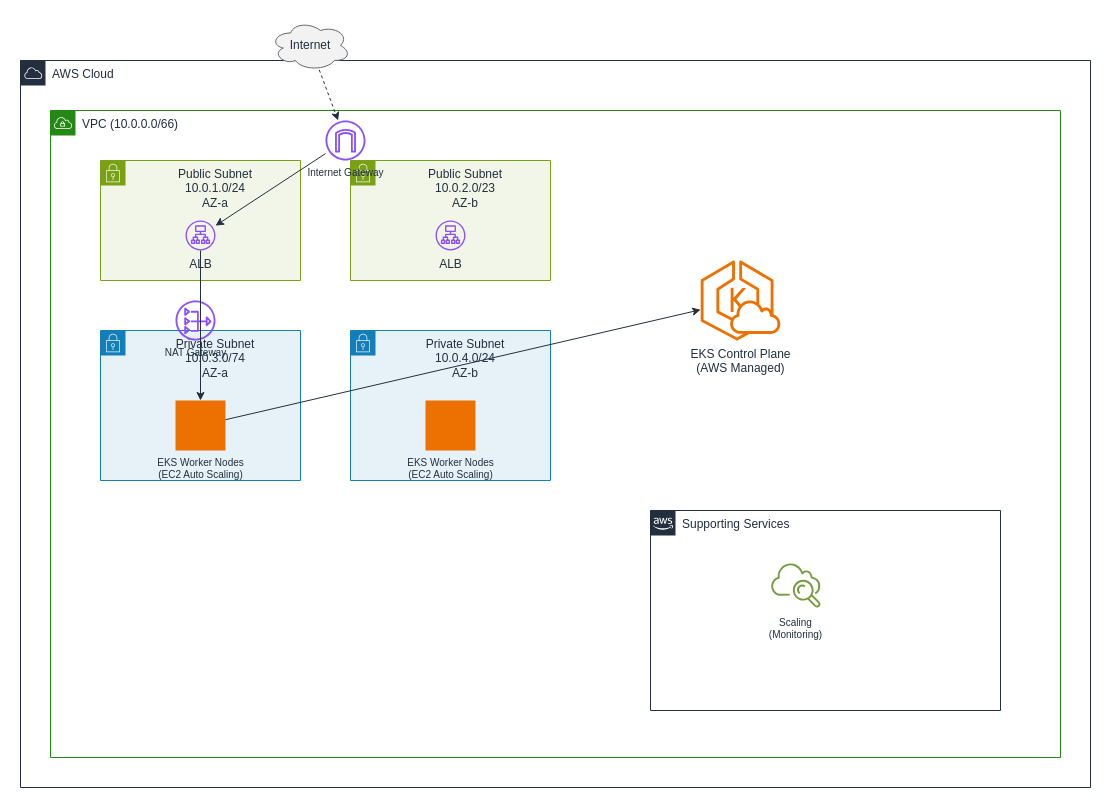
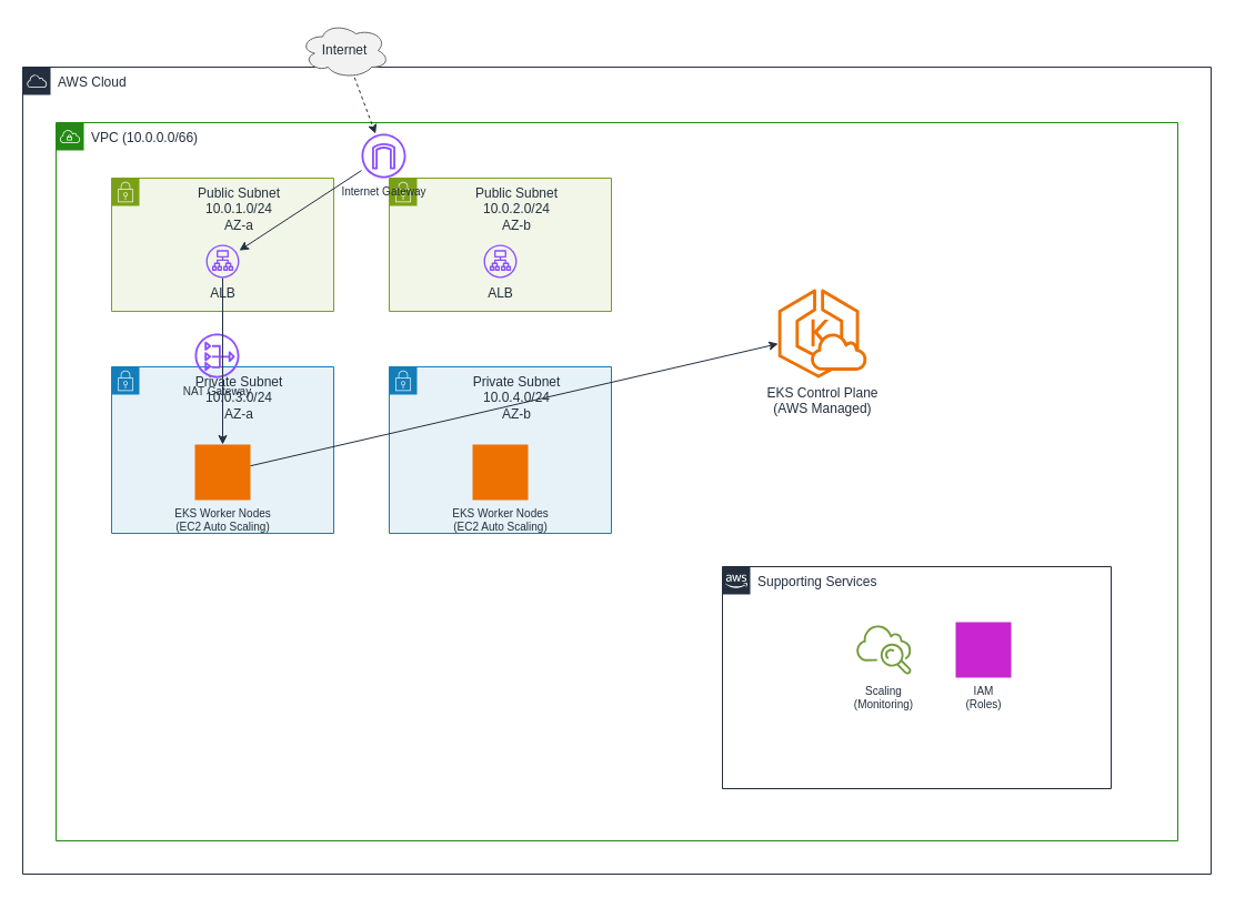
- <mxCell id="5" value="Public Subnet&#10;10.0.2.0/23&#10;AZ-b" style="points=[[0,0],[0.25,0],[0.5,0],[0.75,0],[1,0],[1,0.25],[1,0.5],[1,0.75],[1,1],[0.75,1],[0.5,1],[0.25,1],[0,1],[0,0.75],[0,0.5],[0,0.25]];outlineConnect=0;gradientColor=none;html=1;whiteSpace=wrap;fontSize=12;fontStyle=0;container=1;pointerEvents=0;collapsible=0;recursiveResize=0;shape=mxgraph.aws4.group;grIcon=mxgraph.aws4.group_security_group;strokeColor=#7AA116;fillColor=#F2F6E8;verticalAlign=top;align=center;spacingLeft=30;fontColor=#232F3E;dashed=0;" vertex="1" parent="3"><mxGeometry x="300" y="50" width="200" height="120" as="geometry" /></mxCell>
+ <mxCell id="5" value="Public Subnet&#10;10.0.2.0/24&#10;AZ-b" style="points=[[0,0],[0.25,0],[0.5,0],[0.75,0],[1,0],[1,0.25],[1,0.5],[1,0.75],[1,1],[0.75,1],[0.5,1],[0.25,1],[0,1],[0,0.75],[0,0.5],[0,0.25]];outlineConnect=0;gradientColor=none;html=1;whiteSpace=wrap;fontSize=12;fontStyle=0;container=1;pointerEvents=0;collapsible=0;recursiveResize=0;shape=mxgraph.aws4.group;grIcon=mxgraph.aws4.group_security_group;strokeColor=#7AA116;fillColor=#F2F6E8;verticalAlign=top;align=center;spacingLeft=30;fontColor=#232F3E;dashed=0;" vertex="1" parent="3"><mxGeometry x="300" y="50" width="200" height="120" as="geometry" /></mxCell>
- <mxCell id="8" value="Private Subnet&#10;10.0.3.0/74&#10;AZ-a" style="points=[[0,0],[0.25,0],[0.5,0],[0.75,0],[1,0],[1,0.25],[1,0.5],[1,0.75],[1,1],[0.75,1],[0.5,1],[0.25,1],[0,1],[0,0.75],[0,0.5],[0,0.25]];outlineConnect=0;gradientColor=none;html=1;whiteSpace=wrap;fontSize=12;fontStyle=0;container=1;pointerEvents=0;collapsible=0;recursiveResize=0;shape=mxgraph.aws4.group;grIcon=mxgraph.aws4.group_security_group;strokeColor=#147EBA;fillColor=#E6F2F8;verticalAlign=top;align=center;spacingLeft=30;fontColor=#232F3E;dashed=0;" vertex="1" parent="3"><mxGeometry x="50" y="220" width="200" height="150" as="geometry" /></mxCell>
+ <mxCell id="8" value="Private Subnet&#10;10.0.3.0/24&#10;AZ-a" style="points=[[0,0],[0.25,0],[0.5,0],[0.75,0],[1,0],[1,0.25],[1,0.5],[1,0.75],[1,1],[0.75,1],[0.5,1],[0.25,1],[0,1],[0,0.75],[0,0.5],[0,0.25]];outlineConnect=0;gradientColor=none;html=1;whiteSpace=wrap;fontSize=12;fontStyle=0;container=1;pointerEvents=0;collapsible=0;recursiveResize=0;shape=mxgraph.aws4.group;grIcon=mxgraph.aws4.group_security_group;strokeColor=#147EBA;fillColor=#E6F2F8;verticalAlign=top;align=center;spacingLeft=30;fontColor=#232F3E;dashed=0;" vertex="1" parent="3"><mxGeometry x="50" y="220" width="200" height="150" as="geometry" /></mxCell>
+ <mxCell id="15" value="IAM&#10;(Roles)" style="sketch=0;outlineConnect=0;fontColor=#232F3E;gradientColor=none;fillColor=#C925D1;strokeColor=none;dashed=0;verticalLabelPosition=bottom;verticalAlign=top;align=center;html=1;fontSize=10;fontStyle=0;aspect=fixed;pointerEvents=1;shape=mxgraph.aws4.identity_and_access_management_iam;" vertex="1" parent="13"><mxGeometry x="210" y="50" width="50" height="50" as="geometry" /></mxCell>
